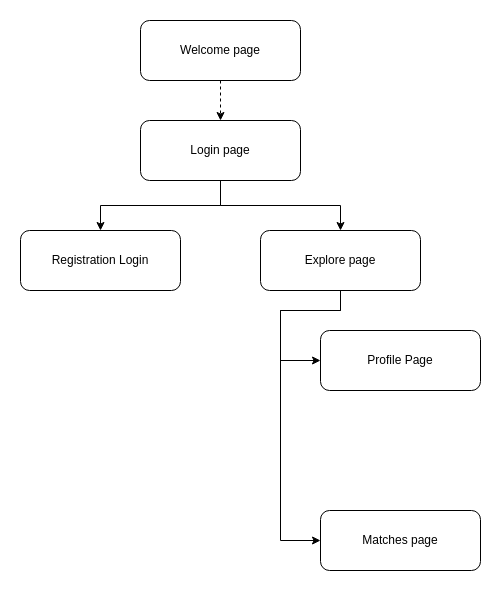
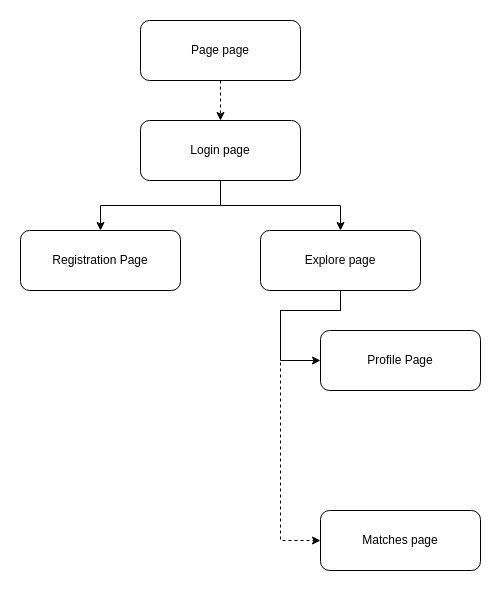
- <mxCell id="3" value="Welcome page" style="rounded=1;whiteSpace=wrap;html=1;fontSize=12;glass=0;strokeWidth=1;shadow=0;" parent="1" vertex="1"><mxGeometry x="140" y="20" width="160" height="60" as="geometry" /></mxCell>
+ <mxCell id="3" value="Page page" style="rounded=1;whiteSpace=wrap;html=1;fontSize=12;glass=0;strokeWidth=1;shadow=0;" parent="1" vertex="1"><mxGeometry x="140" y="20" width="160" height="60" as="geometry" /></mxCell>
- <mxCell id="7" value="Registration Login" style="rounded=1;whiteSpace=wrap;html=1;fontSize=12;glass=0;strokeWidth=1;shadow=0;" vertex="1" parent="1"><mxGeometry x="20" y="230" width="160" height="60" as="geometry" /></mxCell>
+ <mxCell id="7" value="Registration Page" style="rounded=1;whiteSpace=wrap;html=1;fontSize=12;glass=0;strokeWidth=1;shadow=0;" vertex="1" parent="1"><mxGeometry x="20" y="230" width="160" height="60" as="geometry" /></mxCell>
- <mxCell id="8" style="edgeStyle=orthogonalEdgeStyle;rounded=0;orthogonalLoop=1;jettySize=auto;html=1;exitX=0.5;exitY=1;exitDx=0;exitDy=0;entryX=0;entryY=0.5;entryDx=0;entryDy=0;" edge="1" parent="1" source="10" target="12"><mxGeometry relative="1" as="geometry"><Array as="points"><mxPoint x="340" y="310" /><mxPoint x="280" y="310" /><mxPoint x="280" y="540" /></Array></mxGeometry></mxCell>
+ <mxCell id="8" style="edgeStyle=orthogonalEdgeStyle;rounded=0;orthogonalLoop=1;jettySize=auto;html=1;exitX=0.5;exitY=1;exitDx=0;exitDy=0;entryX=0;entryY=0.5;entryDx=0;entryDy=0;dashed=1;" edge="1" parent="1" source="10" target="12"><mxGeometry relative="1" as="geometry"><Array as="points"><mxPoint x="340" y="310" /><mxPoint x="280" y="310" /><mxPoint x="280" y="540" /></Array></mxGeometry></mxCell>
